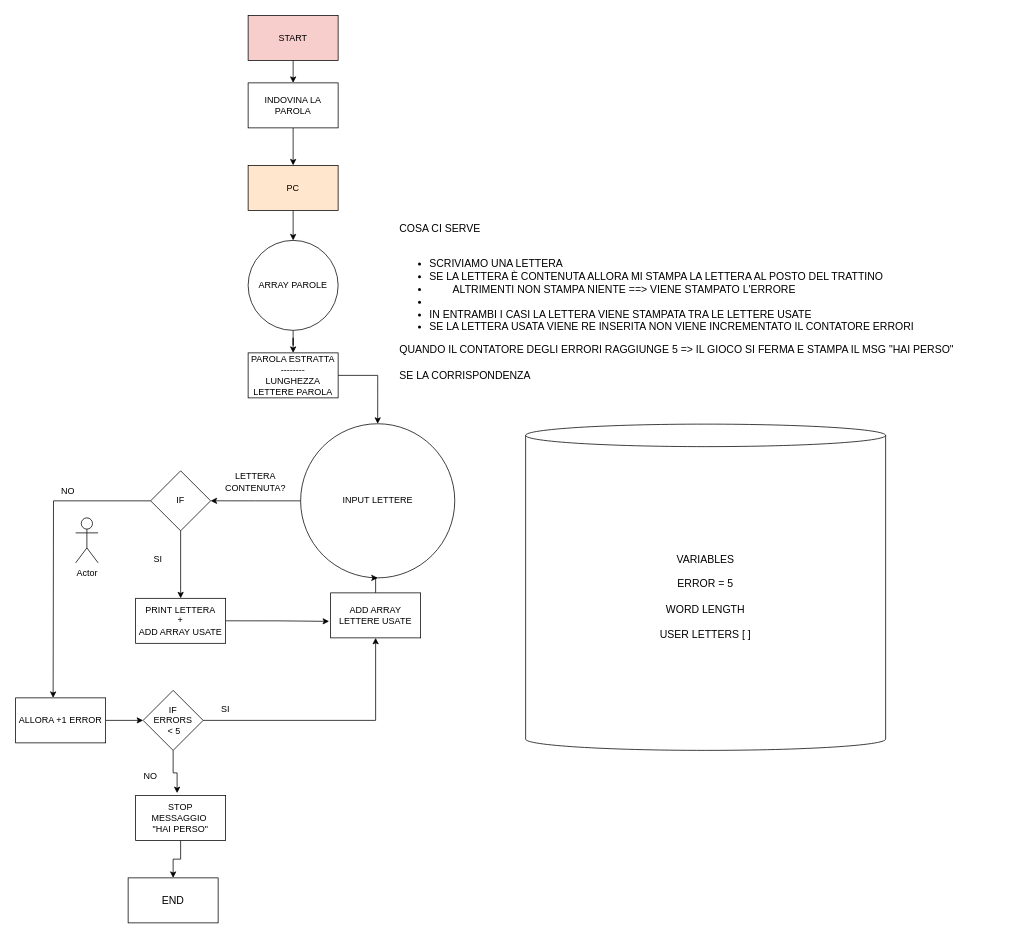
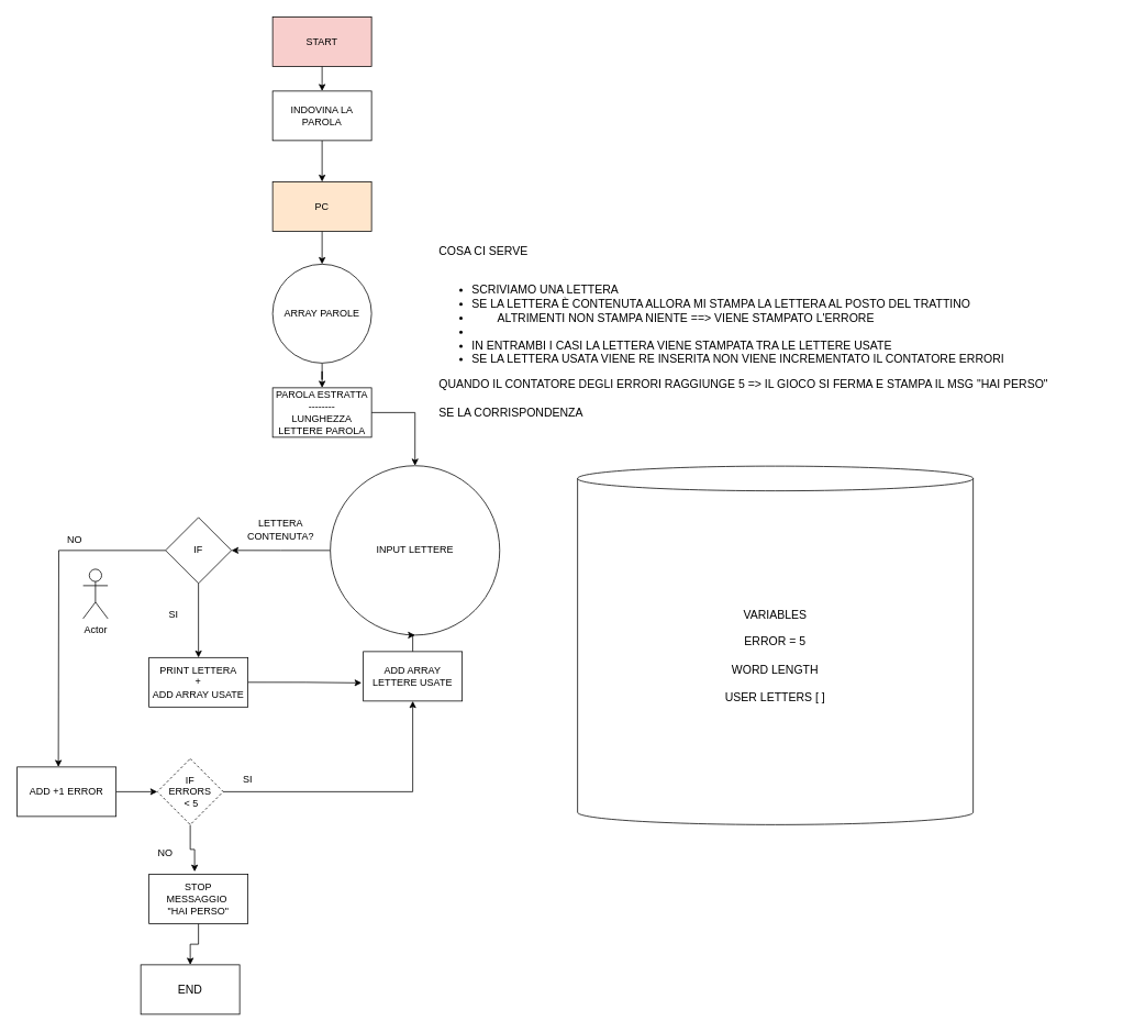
- <mxCell id="23" value="ALLORA +1 ERROR" style="whiteSpace=wrap;html=1;" vertex="1" parent="1"><mxGeometry x="20" y="930" width="120" height="60" as="geometry" /></mxCell>
+ <mxCell id="23" value="ADD +1 ERROR" style="whiteSpace=wrap;html=1;" vertex="1" parent="1"><mxGeometry x="20" y="930" width="120" height="60" as="geometry" /></mxCell>
- <mxCell id="31" value="IF &lt;br&gt;ERRORS&lt;br&gt;&amp;nbsp;&amp;lt; 5" style="rhombus;whiteSpace=wrap;html=1;" vertex="1" parent="1"><mxGeometry x="190" y="920" width="80" height="80" as="geometry" /></mxCell>
+ <mxCell id="31" value="IF &lt;br&gt;ERRORS&lt;br&gt;&amp;nbsp;&amp;lt; 5" style="rhombus;whiteSpace=wrap;html=1;dashed=1;" vertex="1" parent="1"><mxGeometry x="190" y="920" width="80" height="80" as="geometry" /></mxCell>
